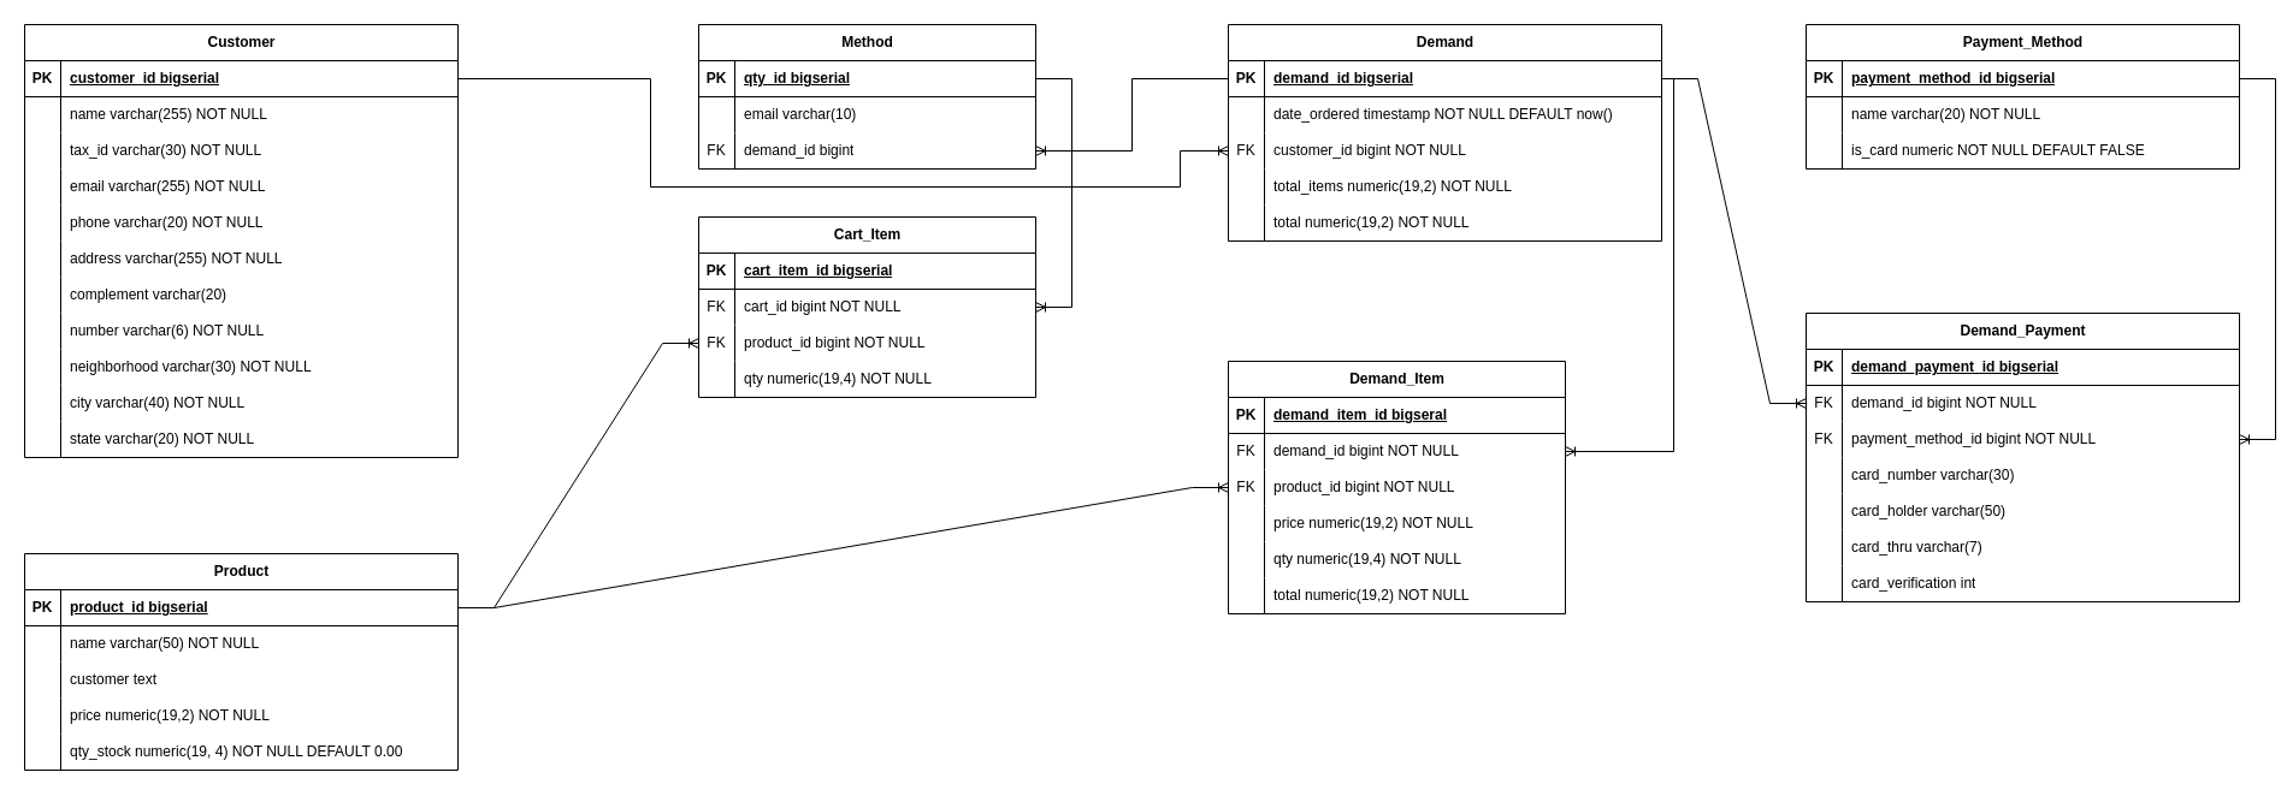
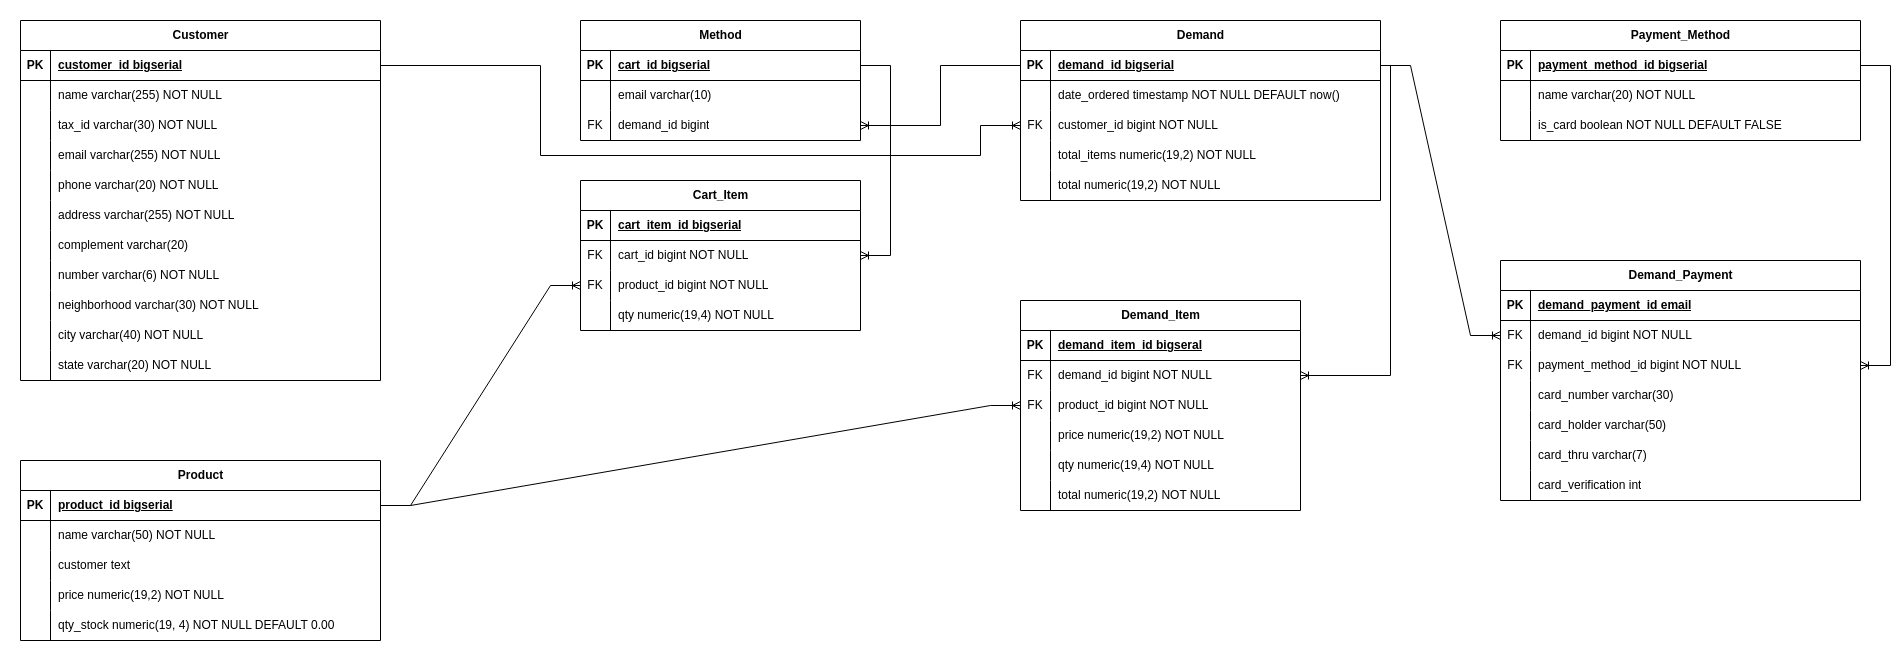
- <mxCell id="126" value="qty_id bigserial" style="shape=partialRectangle;connectable=0;fillColor=none;top=0;left=0;bottom=0;right=0;align=left;spacingLeft=6;fontStyle=5;overflow=hidden;whiteSpace=wrap;html=1;" parent="124" vertex="1"><mxGeometry x="30" width="250.0" height="30" as="geometry"><mxRectangle width="250.0" height="30" as="alternateBounds" /></mxGeometry></mxCell>
+ <mxCell id="126" value="cart_id bigserial" style="shape=partialRectangle;connectable=0;fillColor=none;top=0;left=0;bottom=0;right=0;align=left;spacingLeft=6;fontStyle=5;overflow=hidden;whiteSpace=wrap;html=1;" parent="124" vertex="1"><mxGeometry x="30" width="250.0" height="30" as="geometry"><mxRectangle width="250.0" height="30" as="alternateBounds" /></mxGeometry></mxCell>
- <mxCell id="61" value="is_card numeric NOT NULL DEFAULT FALSE" style="shape=partialRectangle;connectable=0;fillColor=none;top=0;left=0;bottom=0;right=0;align=left;spacingLeft=6;overflow=hidden;whiteSpace=wrap;html=1;" parent="59" vertex="1"><mxGeometry x="30" width="330" height="30" as="geometry"><mxRectangle width="330" height="30" as="alternateBounds" /></mxGeometry></mxCell>
+ <mxCell id="61" value="is_card boolean NOT NULL DEFAULT FALSE" style="shape=partialRectangle;connectable=0;fillColor=none;top=0;left=0;bottom=0;right=0;align=left;spacingLeft=6;overflow=hidden;whiteSpace=wrap;html=1;" parent="59" vertex="1"><mxGeometry x="30" width="330" height="30" as="geometry"><mxRectangle width="330" height="30" as="alternateBounds" /></mxGeometry></mxCell>
- <mxCell id="81" value="demand_payment_id bigserial" style="shape=partialRectangle;connectable=0;fillColor=none;top=0;left=0;bottom=0;right=0;align=left;spacingLeft=6;fontStyle=5;overflow=hidden;whiteSpace=wrap;html=1;" parent="79" vertex="1"><mxGeometry x="30" width="330" height="30" as="geometry"><mxRectangle width="330" height="30" as="alternateBounds" /></mxGeometry></mxCell>
+ <mxCell id="81" value="demand_payment_id email" style="shape=partialRectangle;connectable=0;fillColor=none;top=0;left=0;bottom=0;right=0;align=left;spacingLeft=6;fontStyle=5;overflow=hidden;whiteSpace=wrap;html=1;" parent="79" vertex="1"><mxGeometry x="30" width="330" height="30" as="geometry"><mxRectangle width="330" height="30" as="alternateBounds" /></mxGeometry></mxCell>
